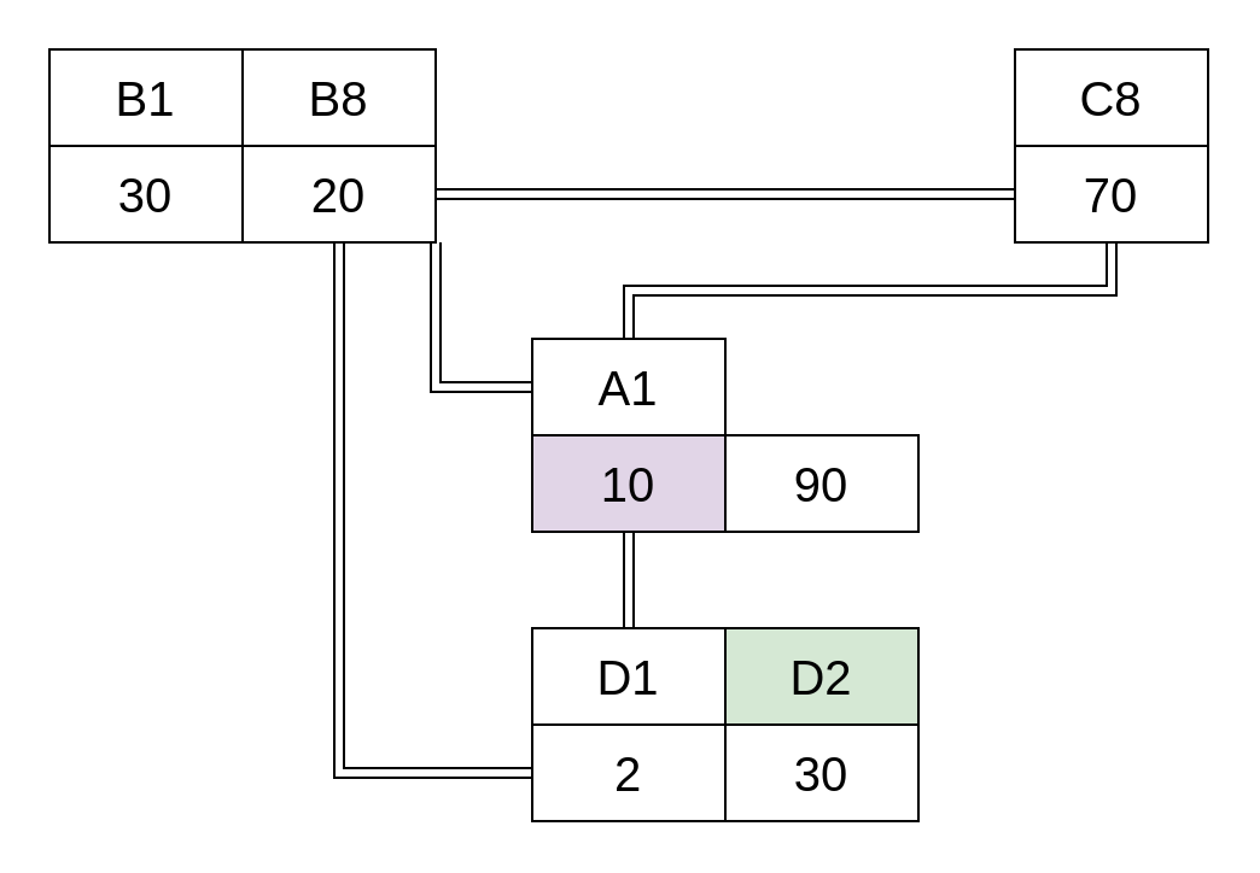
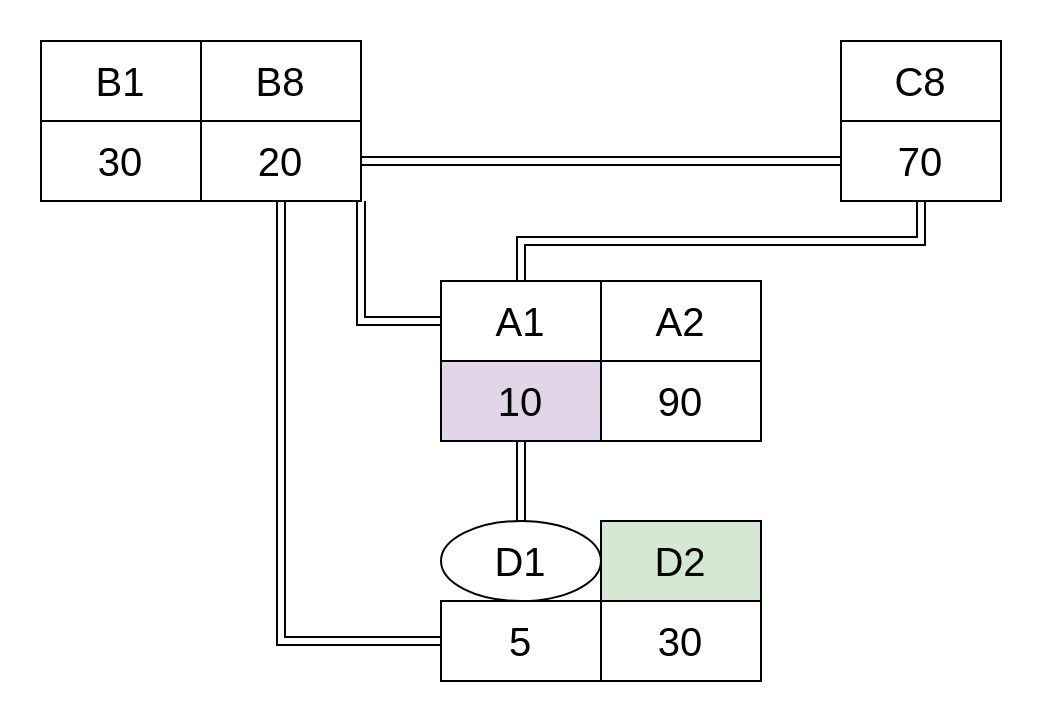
+ <mxCell id="6" value="&lt;font style=&quot;font-size: 20px&quot;&gt;A2&lt;br&gt;&lt;/font&gt;" style="rounded=0;whiteSpace=wrap;html=1;" vertex="1" parent="5"><mxGeometry width="80" height="40" as="geometry" /></mxCell>
- <mxCell id="18" value="&lt;font style=&quot;font-size: 20px&quot;&gt;D1&lt;br&gt;&lt;/font&gt;" style="rounded=0;whiteSpace=wrap;html=1;" vertex="1" parent="17"><mxGeometry width="80" height="40" as="geometry" /></mxCell>
+ <mxCell id="18" value="&lt;font style=&quot;font-size: 20px&quot;&gt;D1&lt;br&gt;&lt;/font&gt;" style="ellipse;whiteSpace=wrap;html=1;" vertex="1" parent="17"><mxGeometry width="80" height="40" as="geometry" /></mxCell>
- <mxCell id="19" value="&lt;font style=&quot;font-size: 20px&quot;&gt;2&lt;/font&gt;" style="rounded=0;whiteSpace=wrap;html=1;" vertex="1" parent="17"><mxGeometry y="40" width="80" height="40" as="geometry" /></mxCell>
+ <mxCell id="19" value="&lt;font style=&quot;font-size: 20px&quot;&gt;5&lt;/font&gt;" style="rounded=0;whiteSpace=wrap;html=1;" vertex="1" parent="17"><mxGeometry y="40" width="80" height="40" as="geometry" /></mxCell>
